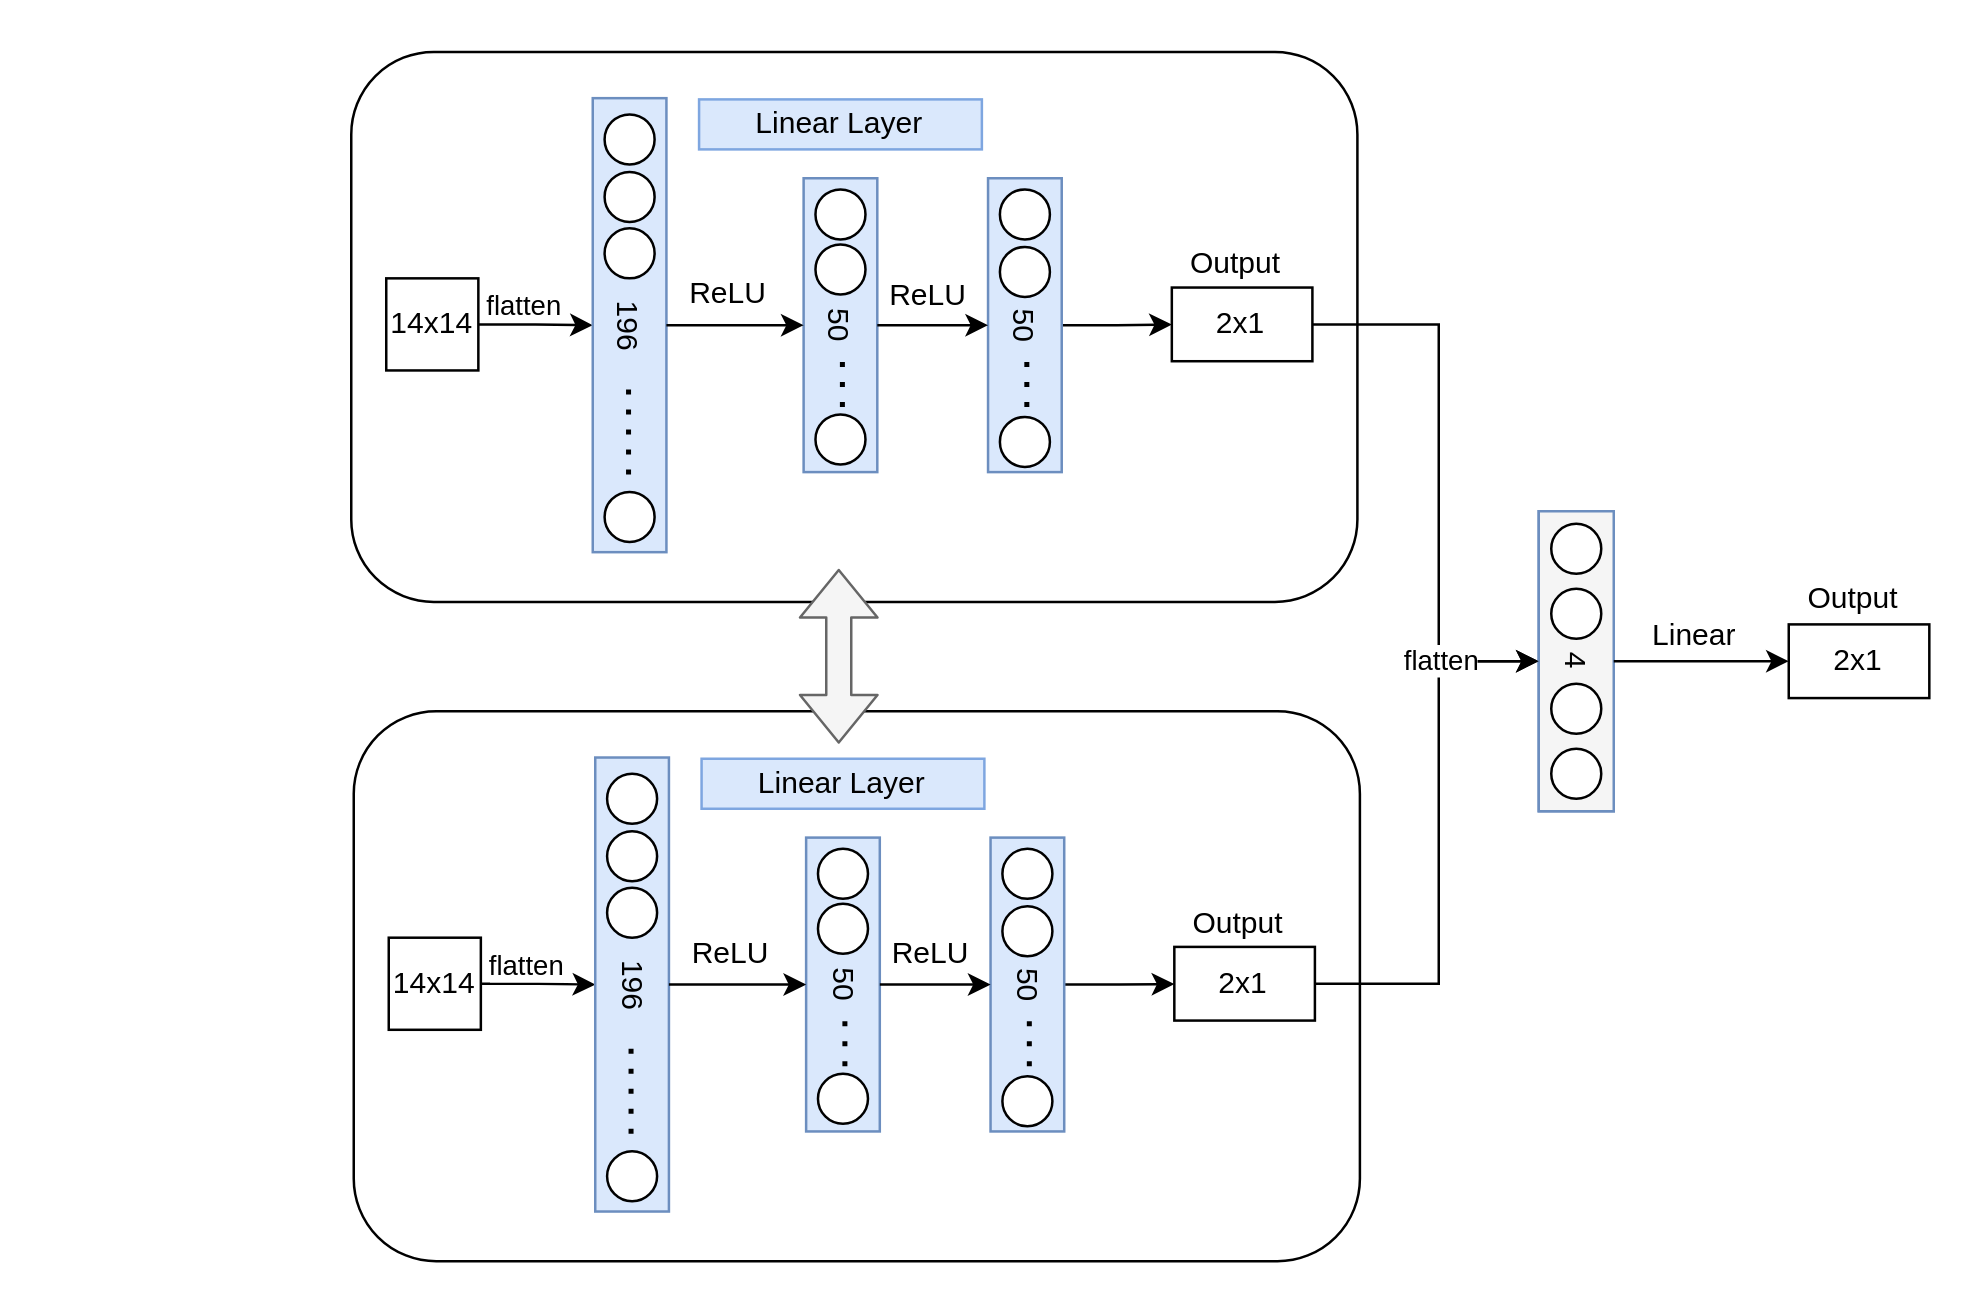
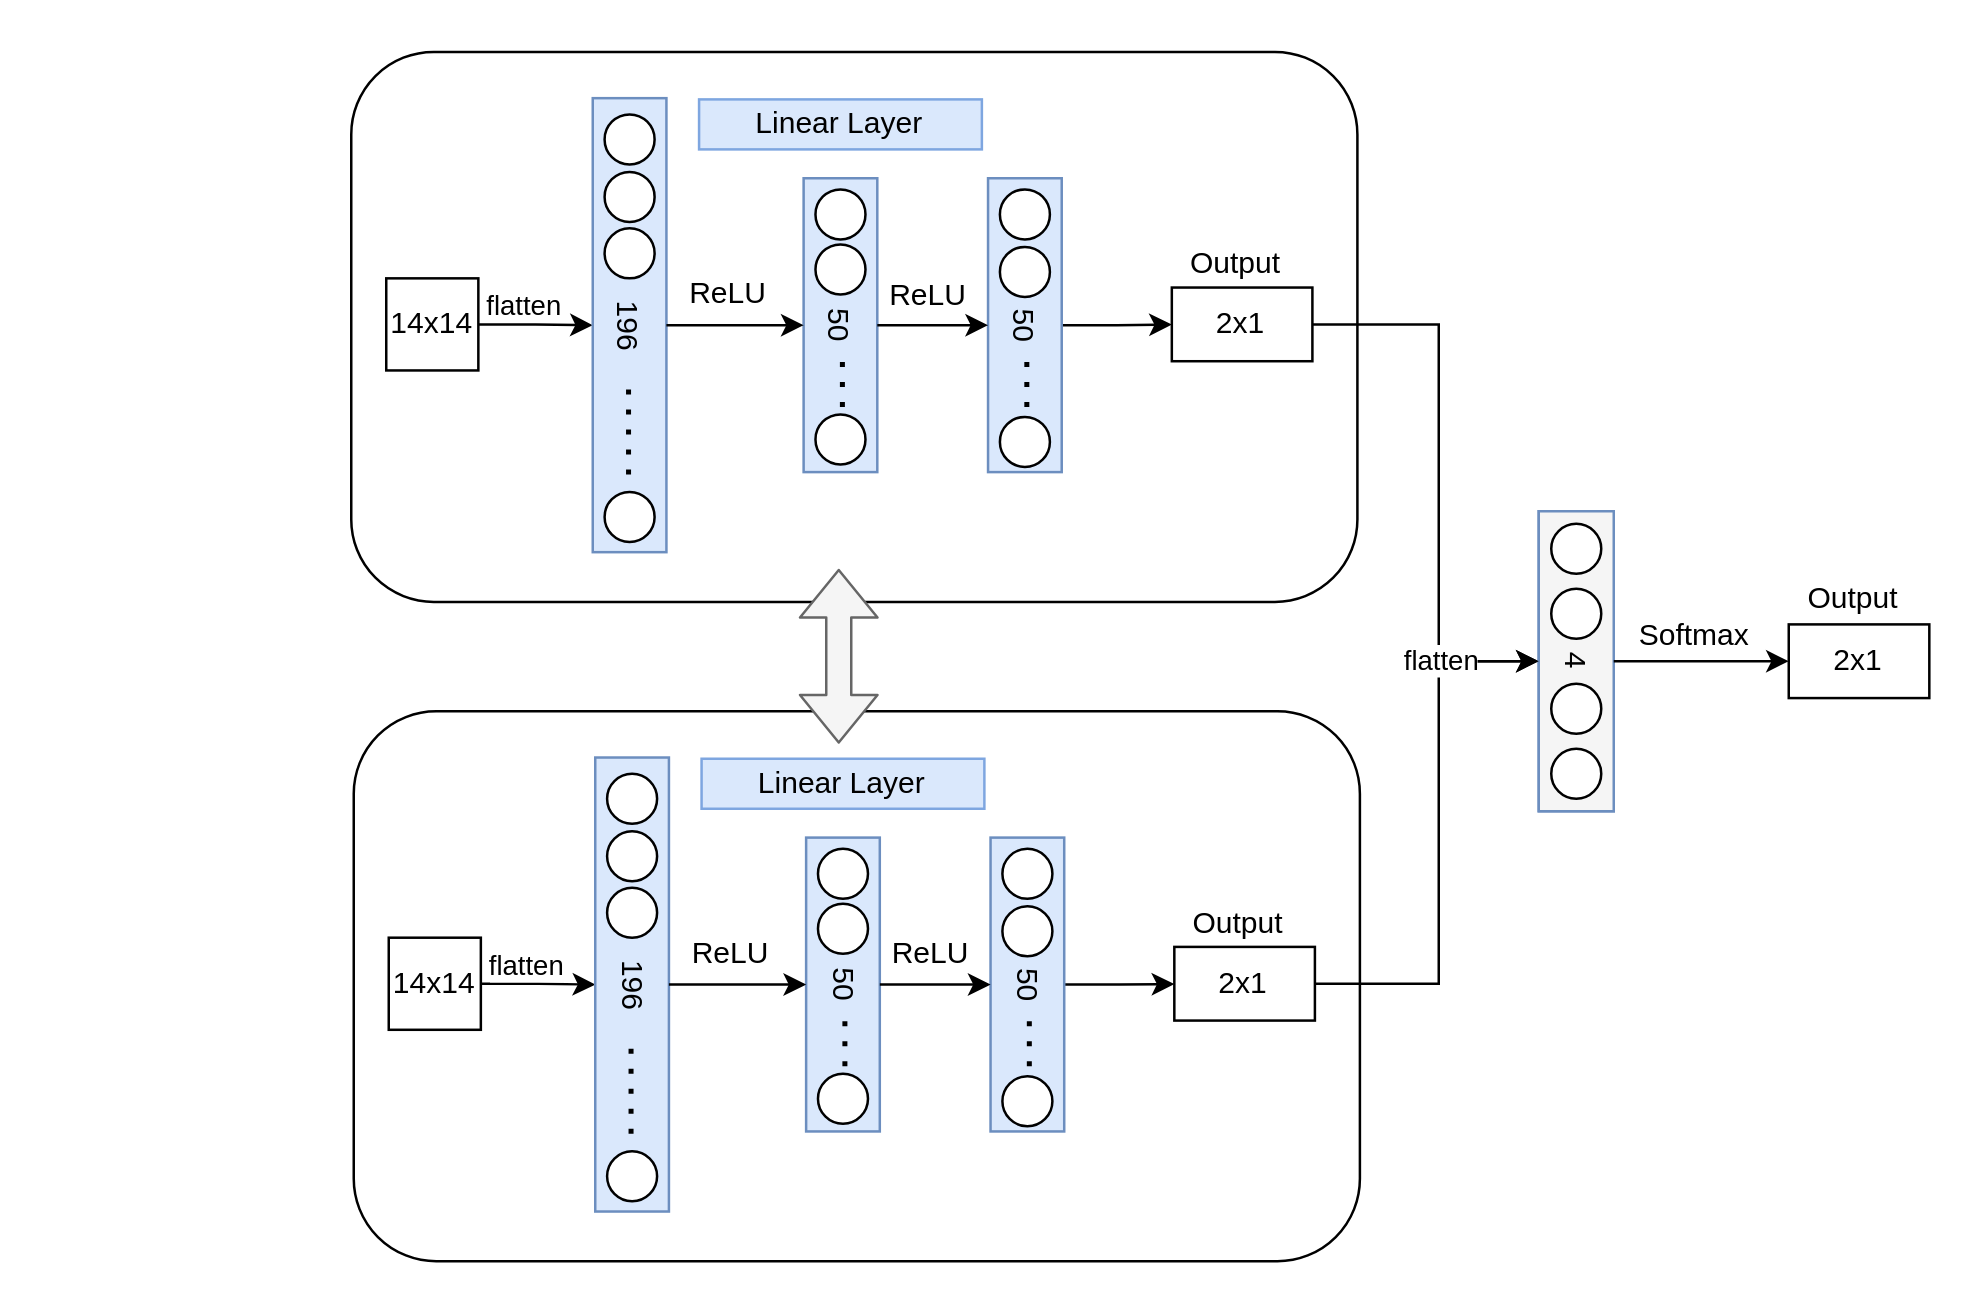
- <mxCell id="73" value="Linear" style="text;html=1;align=center;verticalAlign=middle;resizable=0;points=[];autosize=1;strokeColor=none;" vertex="1" parent="1"><mxGeometry x="647" y="244" width="60" height="20" as="geometry" /></mxCell>
+ <mxCell id="73" value="Softmax" style="text;html=1;align=center;verticalAlign=middle;resizable=0;points=[];autosize=1;strokeColor=none;" vertex="1" parent="1"><mxGeometry x="647" y="244" width="60" height="20" as="geometry" /></mxCell>
